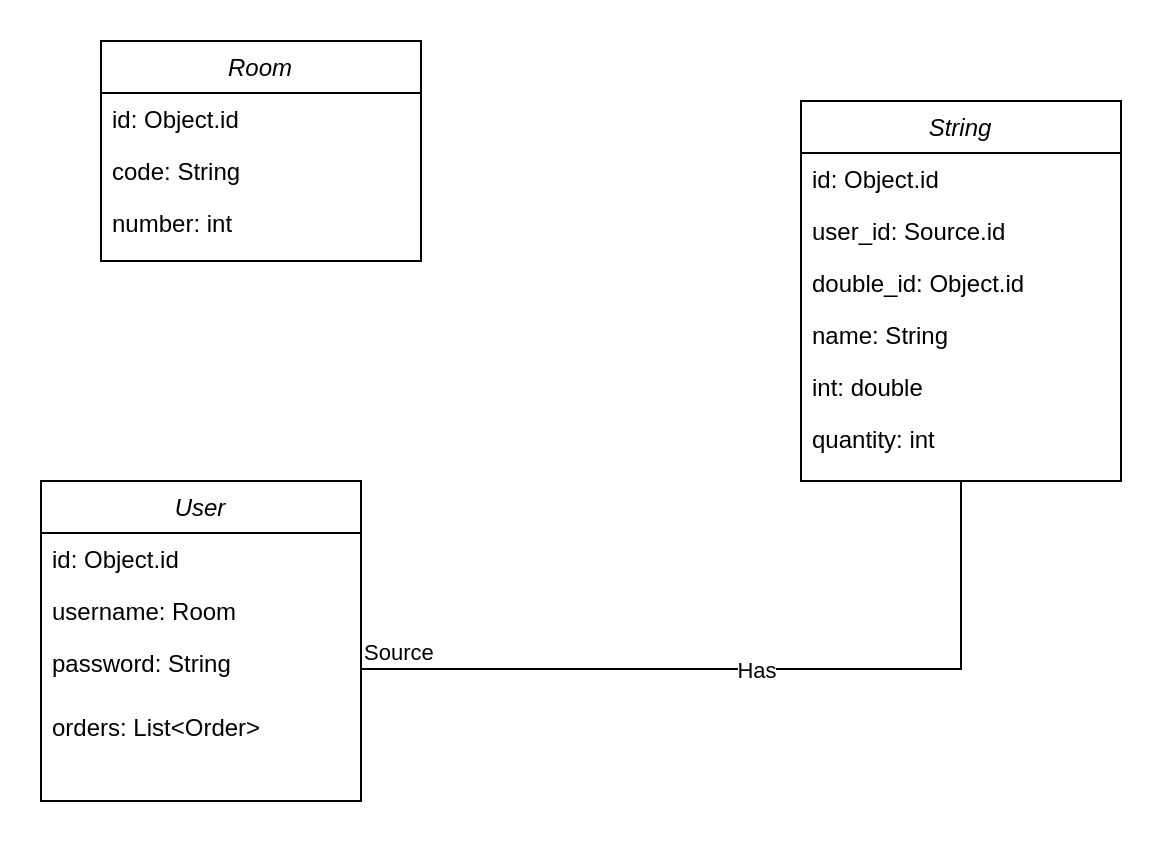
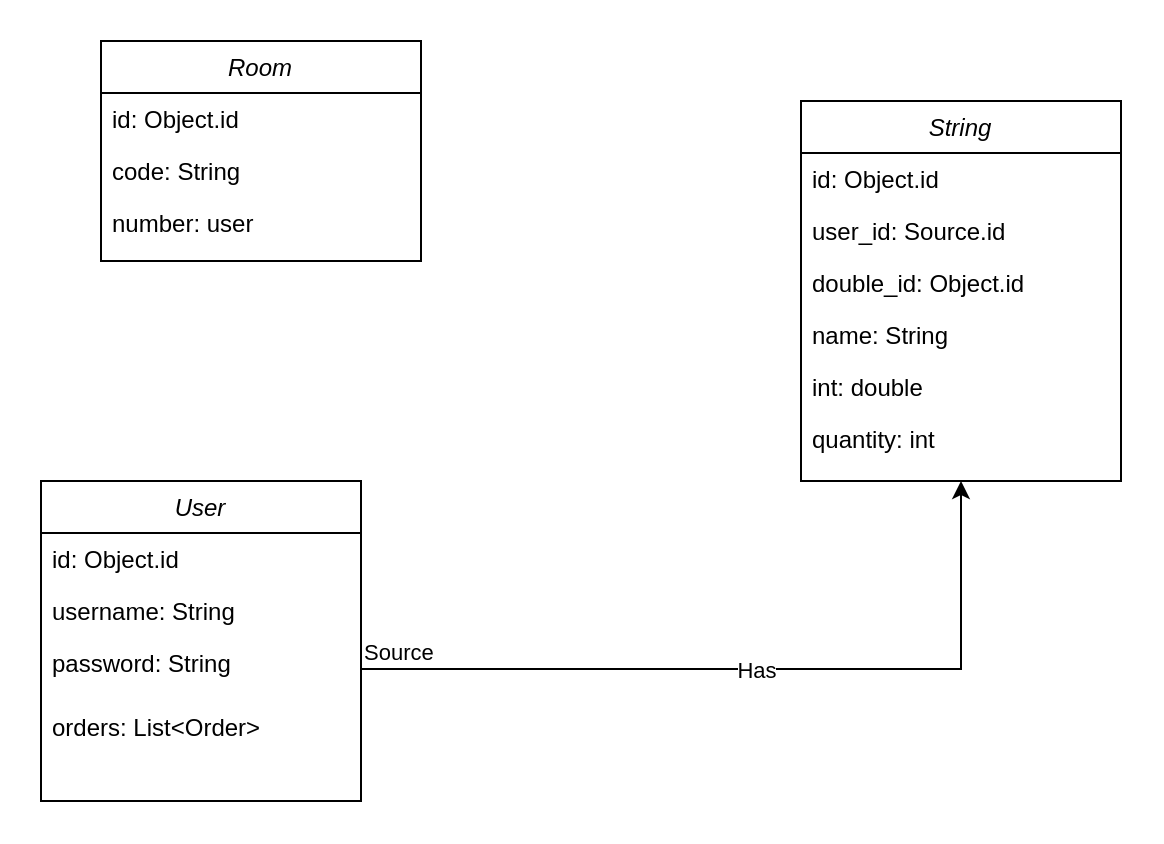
- <mxCell id="5" value="number: int" style="text;align=left;verticalAlign=top;spacingLeft=4;spacingRight=4;overflow=hidden;rotatable=0;points=[[0,0.5],[1,0.5]];portConstraint=eastwest;rounded=0;shadow=0;html=0;" parent="2" vertex="1"><mxGeometry y="78" width="160" height="26" as="geometry" /></mxCell>
+ <mxCell id="5" value="number: user" style="text;align=left;verticalAlign=top;spacingLeft=4;spacingRight=4;overflow=hidden;rotatable=0;points=[[0,0.5],[1,0.5]];portConstraint=eastwest;rounded=0;shadow=0;html=0;" parent="2" vertex="1"><mxGeometry y="78" width="160" height="26" as="geometry" /></mxCell>
- <mxCell id="18" value="" style="endArrow=none;html=1;rounded=0;exitX=1;exitY=0.5;exitDx=0;exitDy=0;entryX=0.5;entryY=1;entryDx=0;entryDy=0;" edge="1" parent="1" source="9" target="11"><mxGeometry relative="1" as="geometry"><mxPoint x="240" y="320" as="sourcePoint" /><mxPoint x="400" y="320" as="targetPoint" /><Array as="points"><mxPoint x="480" y="334" /><mxPoint x="480" y="324" /></Array></mxGeometry></mxCell>
+ <mxCell id="18" value="" style="endArrow=classic;html=1;rounded=0;exitX=1;exitY=0.5;exitDx=0;exitDy=0;entryX=0.5;entryY=1;entryDx=0;entryDy=0;" edge="1" parent="1" source="9" target="11"><mxGeometry relative="1" as="geometry"><mxPoint x="240" y="320" as="sourcePoint" /><mxPoint x="400" y="320" as="targetPoint" /><Array as="points"><mxPoint x="480" y="334" /><mxPoint x="480" y="324" /></Array></mxGeometry></mxCell>
- <mxCell id="8" value="username: Room" style="text;align=left;verticalAlign=top;spacingLeft=4;spacingRight=4;overflow=hidden;rotatable=0;points=[[0,0.5],[1,0.5]];portConstraint=eastwest;rounded=0;shadow=0;html=0;" vertex="1" parent="6"><mxGeometry y="52" width="160" height="26" as="geometry" /></mxCell>
+ <mxCell id="8" value="username: String" style="text;align=left;verticalAlign=top;spacingLeft=4;spacingRight=4;overflow=hidden;rotatable=0;points=[[0,0.5],[1,0.5]];portConstraint=eastwest;rounded=0;shadow=0;html=0;" vertex="1" parent="6"><mxGeometry y="52" width="160" height="26" as="geometry" /></mxCell>
